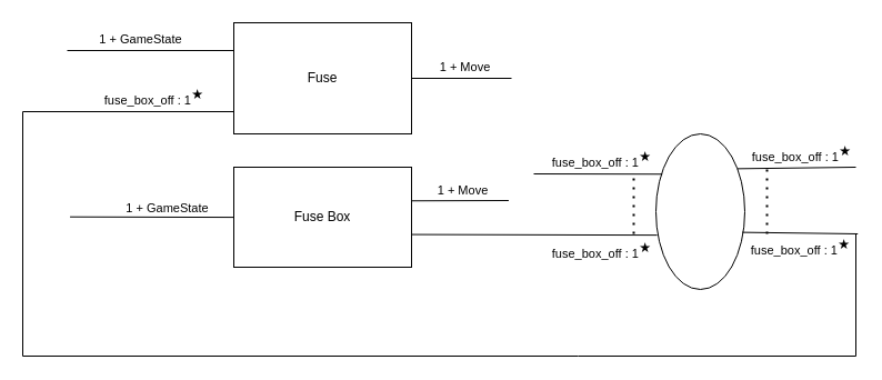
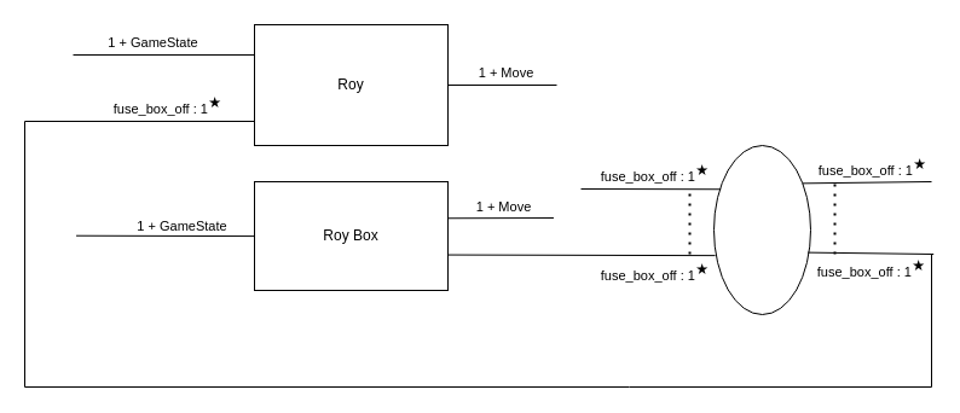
- <mxCell id="2" value="Fuse" style="rounded=0;whiteSpace=wrap;html=1;" vertex="1" parent="1"><mxGeometry x="210" y="20" width="160" height="100" as="geometry" /></mxCell>
+ <mxCell id="2" value="Roy" style="rounded=0;whiteSpace=wrap;html=1;" vertex="1" parent="1"><mxGeometry x="210" y="20" width="160" height="100" as="geometry" /></mxCell>
- <mxCell id="9" value="Fuse Box" style="rounded=0;whiteSpace=wrap;html=1;" vertex="1" parent="1"><mxGeometry x="210" y="150" width="160" height="90" as="geometry" /></mxCell>
+ <mxCell id="9" value="Roy Box" style="rounded=0;whiteSpace=wrap;html=1;" vertex="1" parent="1"><mxGeometry x="210" y="150" width="160" height="90" as="geometry" /></mxCell>
